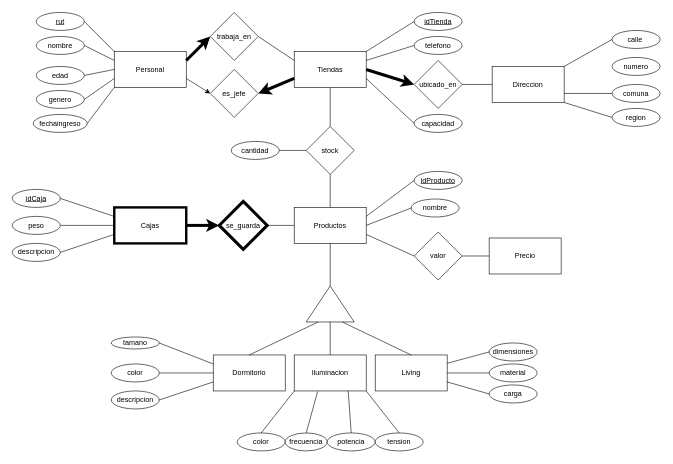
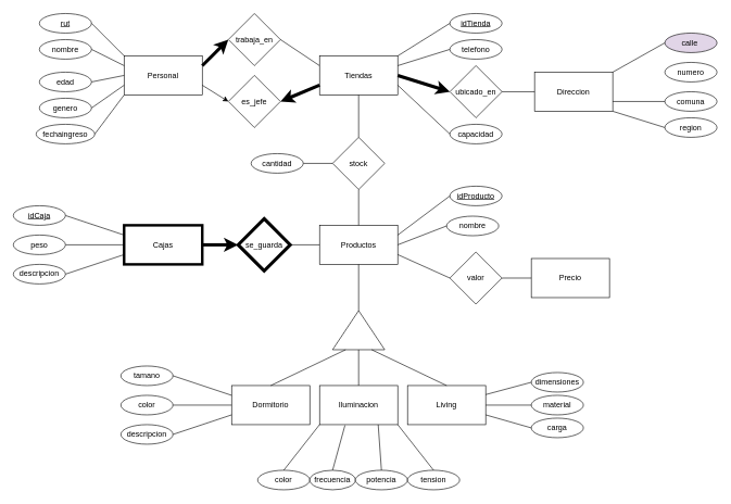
- <mxCell id="31" value="calle&lt;span style=&quot;white-space: pre;&quot;&gt; &lt;/span&gt;" style="ellipse;whiteSpace=wrap;html=1;" vertex="1" parent="1"><mxGeometry x="1020" y="50" width="80" height="30" as="geometry" /></mxCell>
+ <mxCell id="31" value="calle&lt;span style=&quot;white-space: pre;&quot;&gt; &lt;/span&gt;" style="ellipse;whiteSpace=wrap;html=1;fillColor=#e1d5e7;" vertex="1" parent="1"><mxGeometry x="1020" y="50" width="80" height="30" as="geometry" /></mxCell>
- <mxCell id="59" value="tamano" style="ellipse;whiteSpace=wrap;html=1;" vertex="1" parent="1"><mxGeometry x="185" y="561" width="80" height="20" as="geometry" /></mxCell>
+ <mxCell id="59" value="tamano" style="ellipse;whiteSpace=wrap;html=1;" vertex="1" parent="1"><mxGeometry x="185" y="561" width="80" height="30" as="geometry" /></mxCell>
